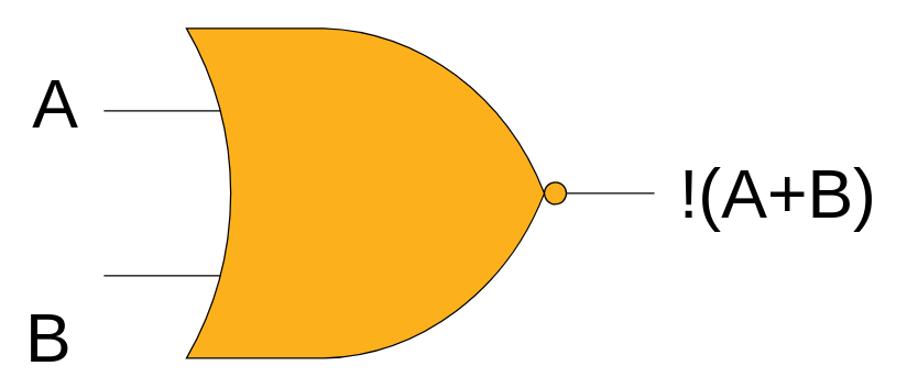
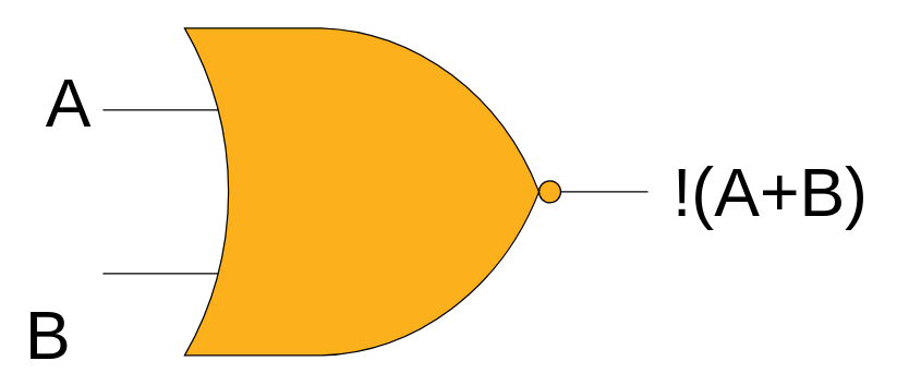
- <mxCell id="2" value="&lt;font style=&quot;font-size: 50px&quot;&gt;A&lt;/font&gt;" style="text;html=1;strokeColor=none;fillColor=none;align=center;verticalAlign=middle;whiteSpace=wrap;rounded=0;" parent="1" vertex="1"><mxGeometry x="25" y="60" width="30" height="30" as="geometry" /></mxCell>
+ <mxCell id="2" value="&lt;font style=&quot;font-size: 50px&quot;&gt;A&lt;/font&gt;" style="text;html=1;strokeColor=none;fillColor=none;align=center;verticalAlign=middle;whiteSpace=wrap;rounded=0;" parent="1" vertex="1"><mxGeometry x="35" y="60" width="30" height="30" as="geometry" /></mxCell>
